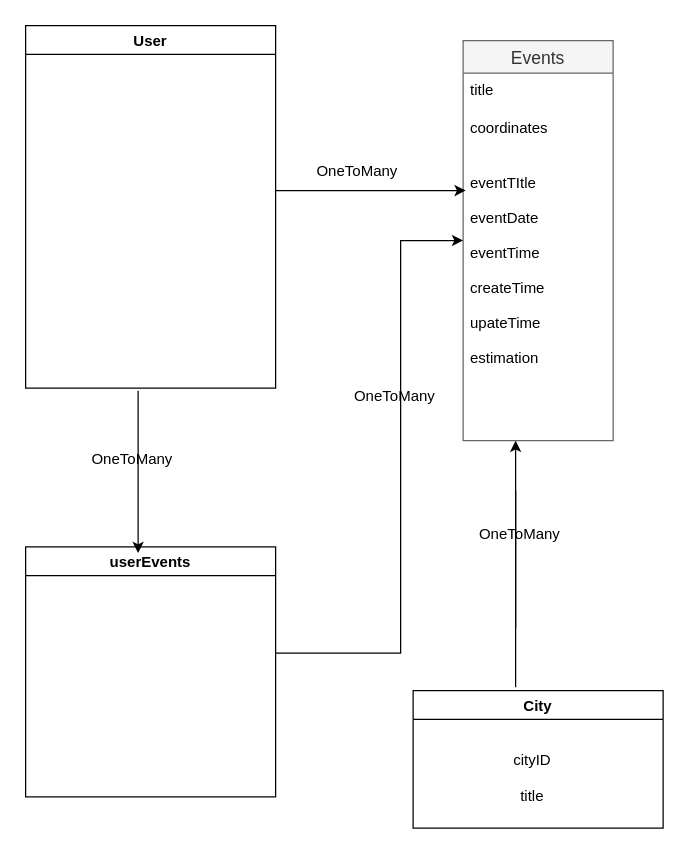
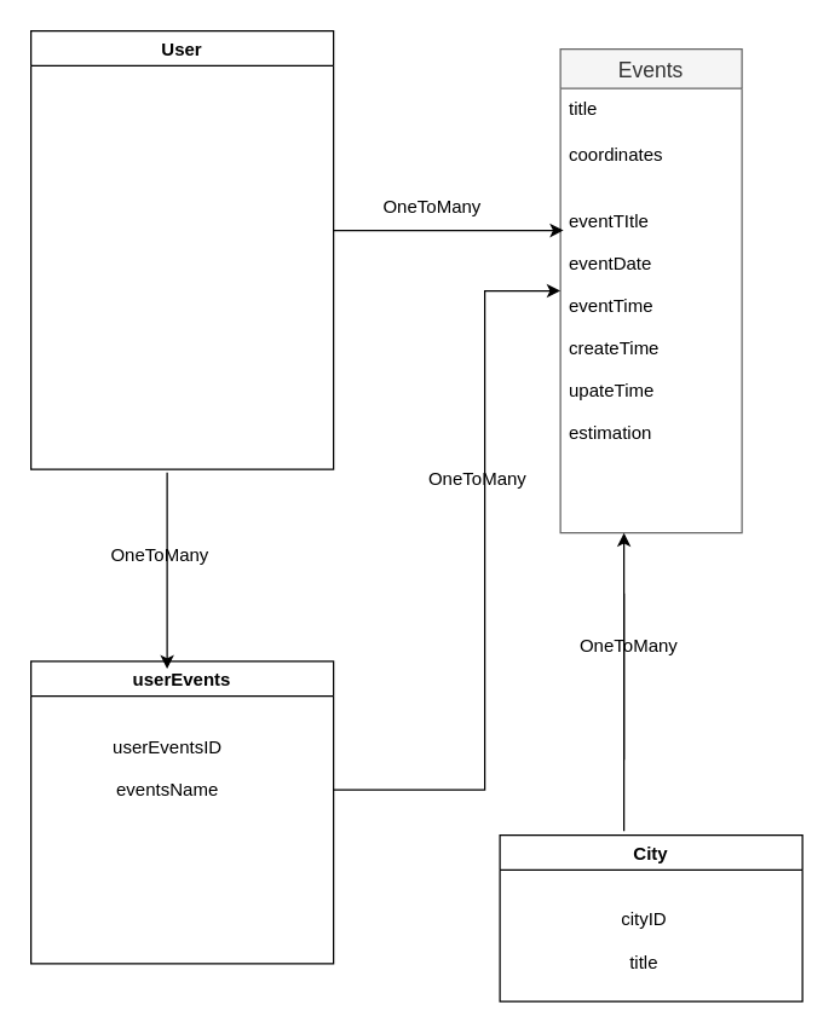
+ <mxCell id="13" value="&lt;div&gt;userEventsID&lt;/div&gt;&lt;div&gt;&lt;br&gt;&lt;/div&gt;&lt;div&gt;eventsName&lt;/div&gt;&lt;div&gt;&lt;br&gt;&lt;/div&gt;&lt;div&gt;&lt;br&gt;&lt;/div&gt;" style="text;html=1;align=center;verticalAlign=middle;resizable=0;points=[];autosize=1;strokeColor=none;fillColor=none;fontColor=#000000;" parent="12" vertex="1"><mxGeometry x="40" y="40" width="100" height="90" as="geometry" /></mxCell>
